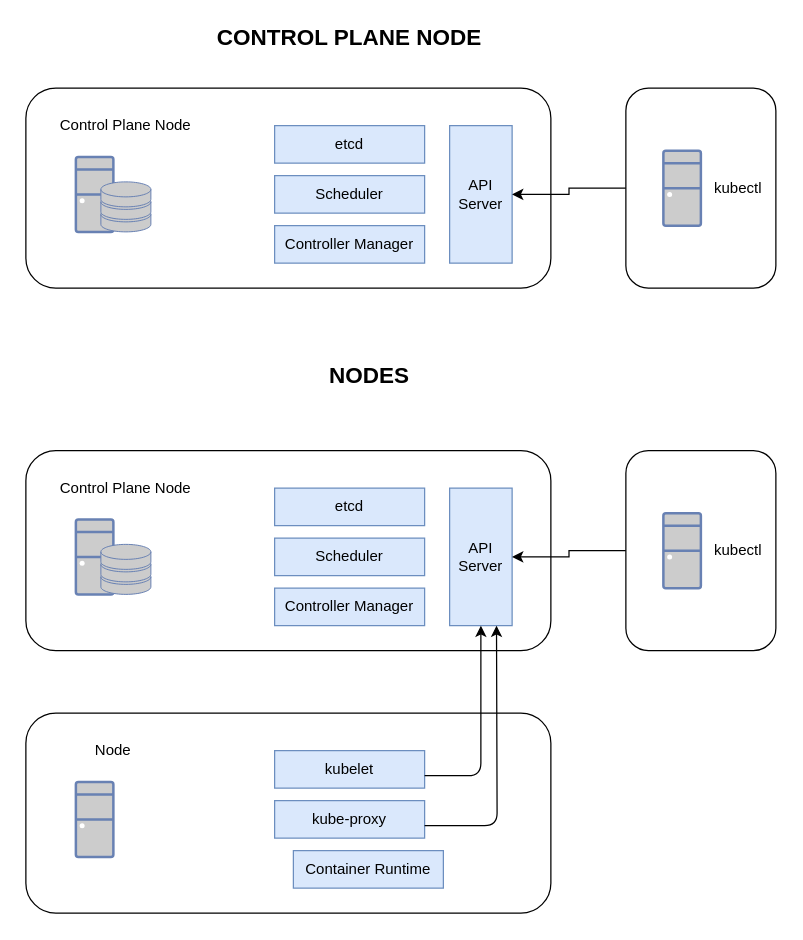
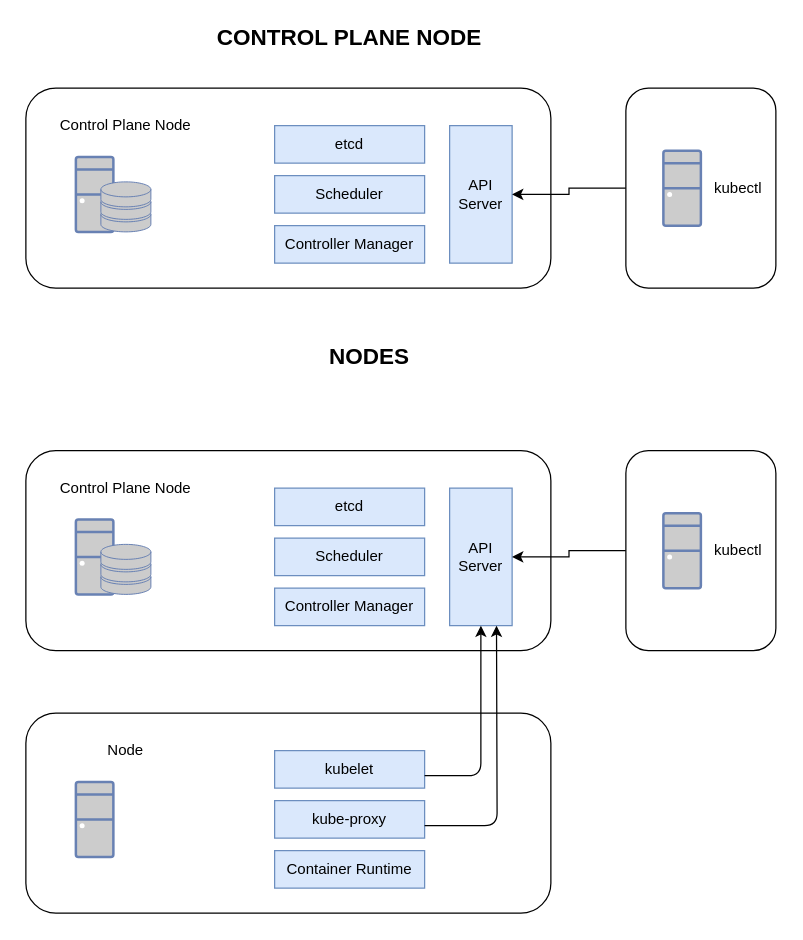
- <mxCell id="16" value="&lt;span style=&quot;font-size: 18px&quot;&gt;&lt;b&gt;NODES&lt;/b&gt;&lt;/span&gt;" style="text;html=1;strokeColor=none;fillColor=none;align=center;verticalAlign=middle;whiteSpace=wrap;rounded=0;" vertex="1" parent="1"><mxGeometry x="170" y="290" width="250" height="20" as="geometry" /></mxCell>
+ <mxCell id="16" value="&lt;span style=&quot;font-size: 18px&quot;&gt;&lt;b&gt;NODES&lt;/b&gt;&lt;/span&gt;" style="text;html=1;strokeColor=none;fillColor=none;align=center;verticalAlign=middle;whiteSpace=wrap;rounded=0;" vertex="1" parent="1"><mxGeometry x="170" y="275" width="250" height="20" as="geometry" /></mxCell>
- <mxCell id="30" value="Node" style="text;html=1;strokeColor=none;fillColor=none;align=center;verticalAlign=middle;whiteSpace=wrap;rounded=0;" vertex="1" parent="1"><mxGeometry x="30" y="590" width="120" height="20" as="geometry" /></mxCell>
+ <mxCell id="30" value="Node" style="text;html=1;strokeColor=none;fillColor=none;align=center;verticalAlign=middle;whiteSpace=wrap;rounded=0;" vertex="1" parent="1"><mxGeometry x="40" y="590" width="120" height="20" as="geometry" /></mxCell>
- <mxCell id="33" value="Container Runtime" style="rounded=0;whiteSpace=wrap;html=1;fillColor=#dae8fc;strokeColor=#6c8ebf;" vertex="1" parent="1"><mxGeometry x="234" y="680" width="120" height="30" as="geometry" /></mxCell>
+ <mxCell id="33" value="Container Runtime" style="rounded=0;whiteSpace=wrap;html=1;fillColor=#dae8fc;strokeColor=#6c8ebf;" vertex="1" parent="1"><mxGeometry x="219" y="680" width="120" height="30" as="geometry" /></mxCell>
